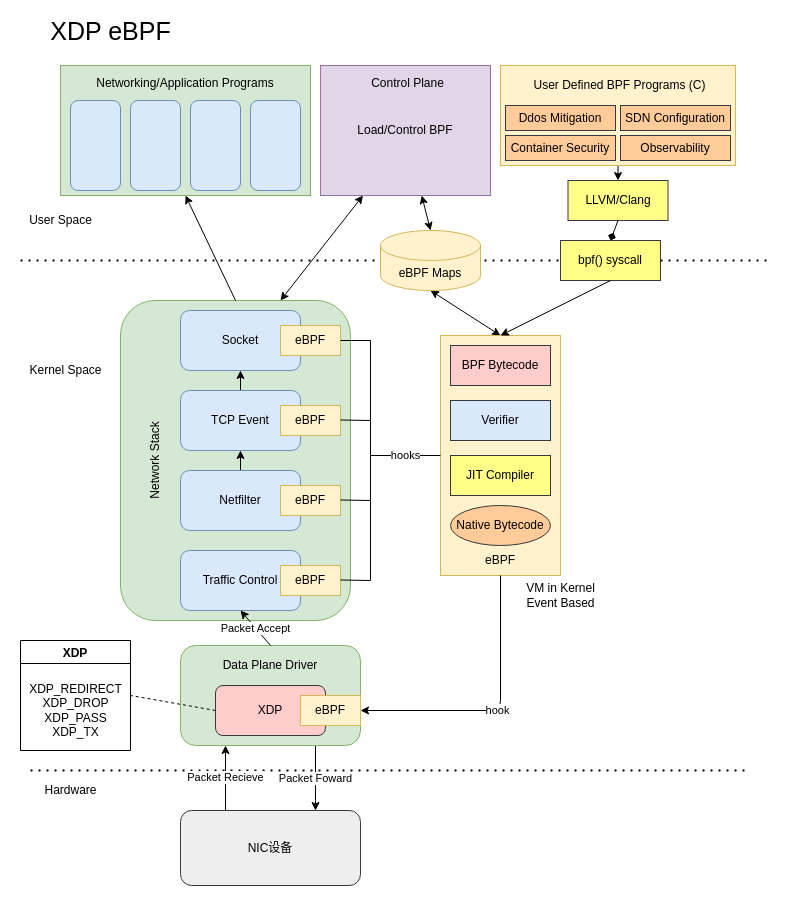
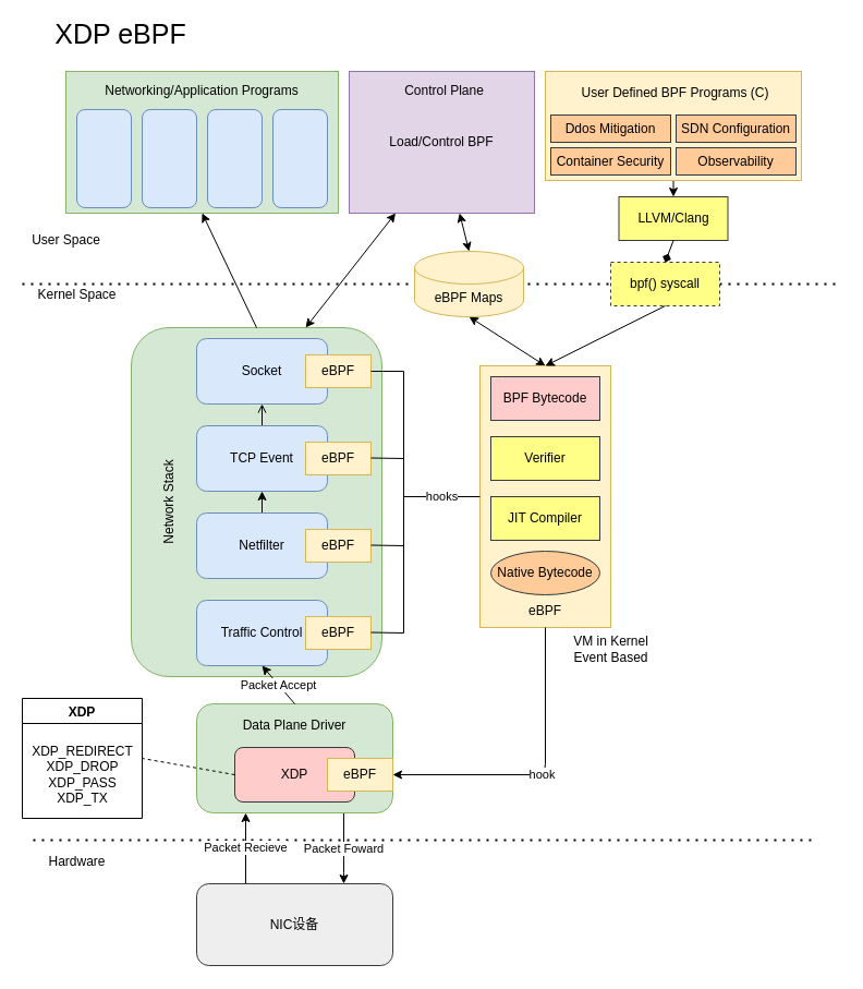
- <mxCell id="32" value="bpf() syscall" style="rounded=0;whiteSpace=wrap;html=1;fillColor=#ffff88;strokeColor=#36393d;" parent="1" vertex="1"><mxGeometry x="560" y="240" width="100" height="40" as="geometry" /></mxCell>
+ <mxCell id="32" value="bpf() syscall" style="rounded=0;whiteSpace=wrap;html=1;fillColor=#ffff88;strokeColor=#36393d;dashed=1;" parent="1" vertex="1"><mxGeometry x="560" y="240" width="100" height="40" as="geometry" /></mxCell>
- <mxCell id="10" value="Kernel Space&lt;br&gt;" style="text;html=1;align=center;verticalAlign=middle;resizable=0;points=[];autosize=1;strokeColor=none;" parent="1" vertex="1"><mxGeometry x="20" y="360" width="90" height="20" as="geometry" /></mxCell>
+ <mxCell id="10" value="Kernel Space&lt;br&gt;" style="text;html=1;align=center;verticalAlign=middle;resizable=0;points=[];autosize=1;strokeColor=none;" parent="1" vertex="1"><mxGeometry x="25" y="260" width="90" height="20" as="geometry" /></mxCell>
- <mxCell id="18" style="edgeStyle=none;rounded=0;orthogonalLoop=1;jettySize=auto;html=1;exitX=0.5;exitY=0;exitDx=0;exitDy=0;entryX=0.5;entryY=1;entryDx=0;entryDy=0;startArrow=none;startFill=0;endArrow=classic;endFill=1;" parent="1" source="19" target="15" edge="1"><mxGeometry relative="1" as="geometry" /></mxCell>
+ <mxCell id="18" style="edgeStyle=none;rounded=0;orthogonalLoop=1;jettySize=auto;html=1;exitX=0.5;exitY=0;exitDx=0;exitDy=0;entryX=0.5;entryY=1;entryDx=0;entryDy=0;startArrow=none;startFill=0;endArrow=open;endFill=1;" parent="1" source="19" target="15" edge="1"><mxGeometry relative="1" as="geometry" /></mxCell>
- <mxCell id="24" value="Verifier" style="rounded=0;whiteSpace=wrap;html=1;fillColor=#dae8fc;strokeColor=#36393d;" parent="1" vertex="1"><mxGeometry x="450" y="400" width="100" height="40" as="geometry" /></mxCell>
+ <mxCell id="24" value="Verifier" style="rounded=0;whiteSpace=wrap;html=1;fillColor=#ffff88;strokeColor=#36393d;" parent="1" vertex="1"><mxGeometry x="450" y="400" width="100" height="40" as="geometry" /></mxCell>
